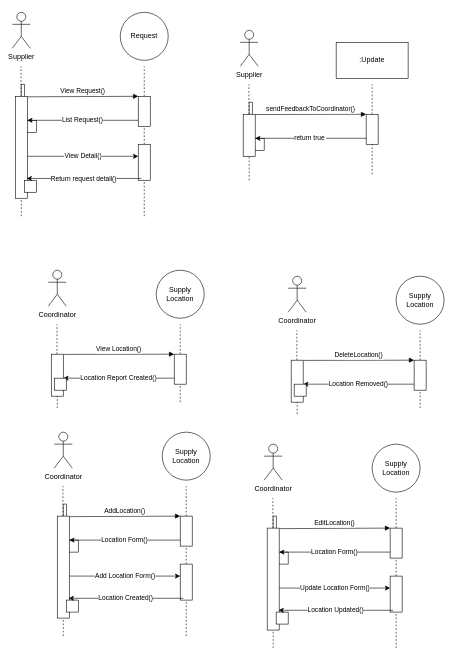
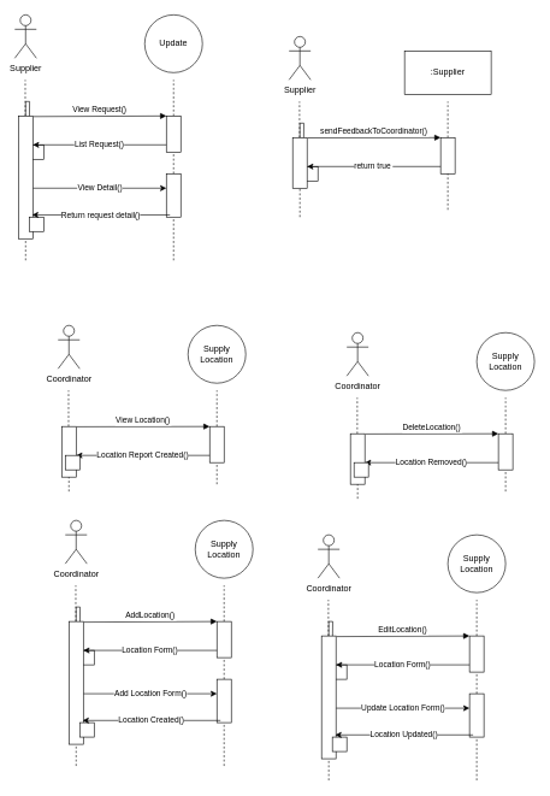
- <mxCell id="5" value="Request" style="ellipse;whiteSpace=wrap;html=1;aspect=fixed;rounded=0;shadow=0;strokeWidth=1;" vertex="1" parent="1"><mxGeometry x="200" y="20" width="80" height="80" as="geometry" /></mxCell>
+ <mxCell id="5" value="Update" style="ellipse;whiteSpace=wrap;html=1;aspect=fixed;rounded=0;shadow=0;strokeWidth=1;" vertex="1" parent="1"><mxGeometry x="200" y="20" width="80" height="80" as="geometry" /></mxCell>
- <mxCell id="30" value=":Update&lt;br&gt;" style="rounded=0;whiteSpace=wrap;html=1;shadow=0;strokeWidth=1;" vertex="1" parent="1"><mxGeometry x="560" y="70" width="120" height="60" as="geometry" /></mxCell>
+ <mxCell id="30" value=":Supplier&lt;br&gt;" style="rounded=0;whiteSpace=wrap;html=1;shadow=0;strokeWidth=1;" vertex="1" parent="1"><mxGeometry x="560" y="70" width="120" height="60" as="geometry" /></mxCell>
